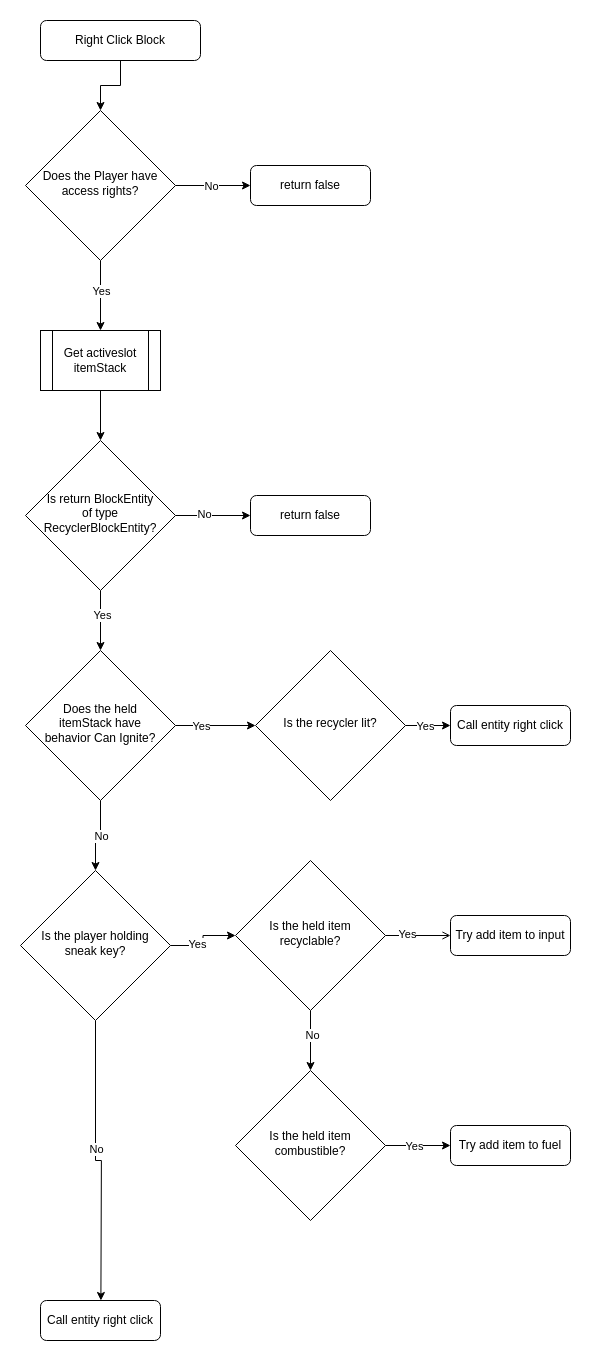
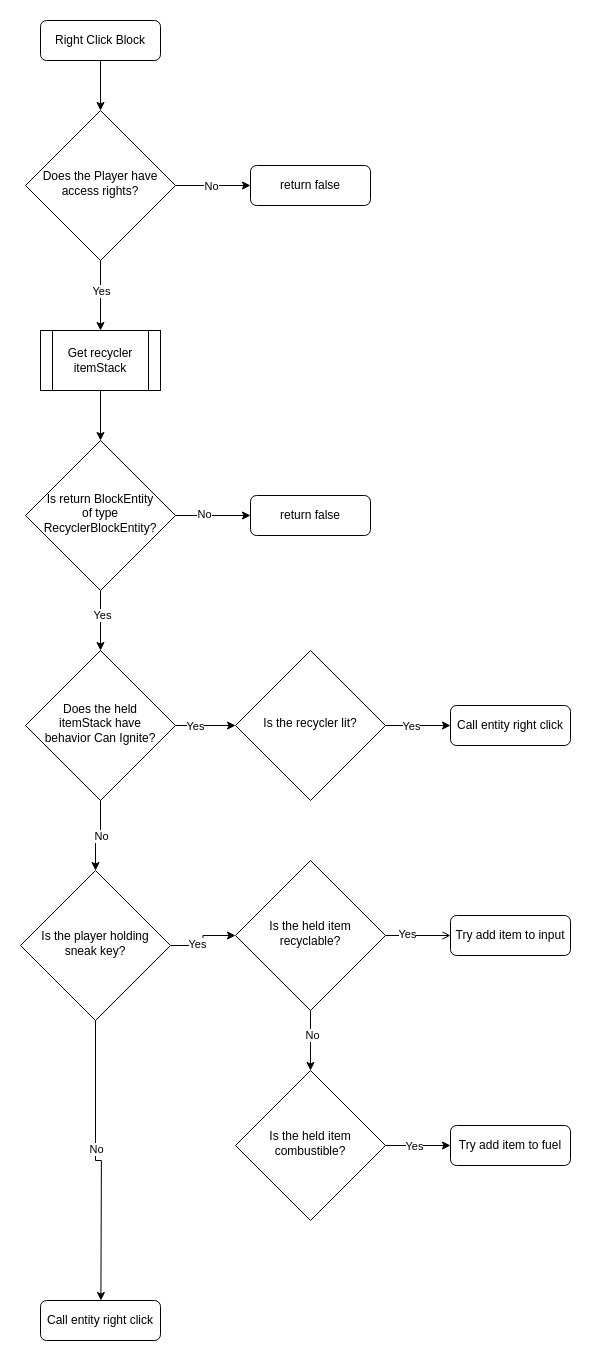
- <mxCell id="3" value="Right Click Block" style="rounded=1;whiteSpace=wrap;html=1;fontSize=12;glass=0;strokeWidth=1;shadow=0;" parent="1" vertex="1"><mxGeometry x="40" y="20" width="160" height="40" as="geometry" /></mxCell>
+ <mxCell id="3" value="Right Click Block" style="rounded=1;whiteSpace=wrap;html=1;fontSize=12;glass=0;strokeWidth=1;shadow=0;" parent="1" vertex="1"><mxGeometry x="40" y="20" width="120" height="40" as="geometry" /></mxCell>
- <mxCell id="6" value="Get activeslot itemStack" style="shape=process;whiteSpace=wrap;html=1;backgroundOutline=1;" vertex="1" parent="1"><mxGeometry x="40" y="330" width="120" height="60" as="geometry" /></mxCell>
+ <mxCell id="6" value="Get recycler itemStack" style="shape=process;whiteSpace=wrap;html=1;backgroundOutline=1;" vertex="1" parent="1"><mxGeometry x="40" y="330" width="120" height="60" as="geometry" /></mxCell>
- <mxCell id="24" value="Is the recycler lit?" style="rhombus;whiteSpace=wrap;html=1;shadow=0;fontFamily=Helvetica;fontSize=12;align=center;strokeWidth=1;spacing=6;spacingTop=-4;spacingLeft=12;spacingRight=12;" vertex="1" parent="1"><mxGeometry x="255" y="650" width="150" height="150" as="geometry" /></mxCell>
+ <mxCell id="24" value="Is the recycler lit?" style="rhombus;whiteSpace=wrap;html=1;shadow=0;fontFamily=Helvetica;fontSize=12;align=center;strokeWidth=1;spacing=6;spacingTop=-4;spacingLeft=12;spacingRight=12;" vertex="1" parent="1"><mxGeometry x="235" y="650" width="150" height="150" as="geometry" /></mxCell>
